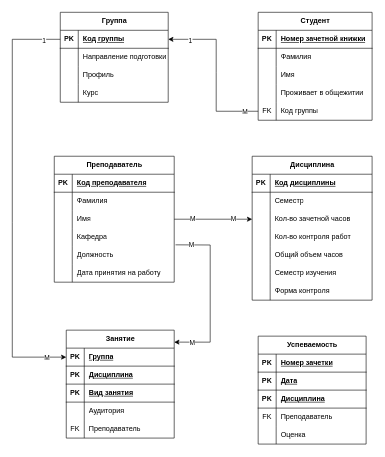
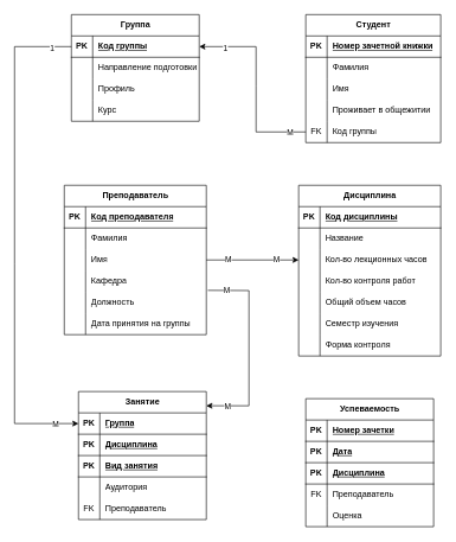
- <mxCell id="62" value="Семестр" style="shape=partialRectangle;connectable=0;fillColor=none;top=0;left=0;bottom=0;right=0;align=left;spacingLeft=6;overflow=hidden;whiteSpace=wrap;html=1;" vertex="1" parent="60"><mxGeometry x="30" width="170" height="30" as="geometry"><mxRectangle width="170" height="30" as="alternateBounds" /></mxGeometry></mxCell>
+ <mxCell id="62" value="Название" style="shape=partialRectangle;connectable=0;fillColor=none;top=0;left=0;bottom=0;right=0;align=left;spacingLeft=6;overflow=hidden;whiteSpace=wrap;html=1;" vertex="1" parent="60"><mxGeometry x="30" width="170" height="30" as="geometry"><mxRectangle width="170" height="30" as="alternateBounds" /></mxGeometry></mxCell>
- <mxCell id="65" value="Кол-во зачетной часов" style="shape=partialRectangle;connectable=0;fillColor=none;top=0;left=0;bottom=0;right=0;align=left;spacingLeft=6;overflow=hidden;whiteSpace=wrap;html=1;" vertex="1" parent="63"><mxGeometry x="30" width="170" height="30" as="geometry"><mxRectangle width="170" height="30" as="alternateBounds" /></mxGeometry></mxCell>
+ <mxCell id="65" value="Кол-во лекционных часов" style="shape=partialRectangle;connectable=0;fillColor=none;top=0;left=0;bottom=0;right=0;align=left;spacingLeft=6;overflow=hidden;whiteSpace=wrap;html=1;" vertex="1" parent="63"><mxGeometry x="30" width="170" height="30" as="geometry"><mxRectangle width="170" height="30" as="alternateBounds" /></mxGeometry></mxCell>
- <mxCell id="55" value="Дата принятия на работу" style="shape=partialRectangle;connectable=0;fillColor=none;top=0;left=0;bottom=0;right=0;align=left;spacingLeft=6;overflow=hidden;whiteSpace=wrap;html=1;" vertex="1" parent="53"><mxGeometry x="30" width="170" height="30" as="geometry"><mxRectangle width="170" height="30" as="alternateBounds" /></mxGeometry></mxCell>
+ <mxCell id="55" value="Дата принятия на группы" style="shape=partialRectangle;connectable=0;fillColor=none;top=0;left=0;bottom=0;right=0;align=left;spacingLeft=6;overflow=hidden;whiteSpace=wrap;html=1;" vertex="1" parent="53"><mxGeometry x="30" width="170" height="30" as="geometry"><mxRectangle width="170" height="30" as="alternateBounds" /></mxGeometry></mxCell>
